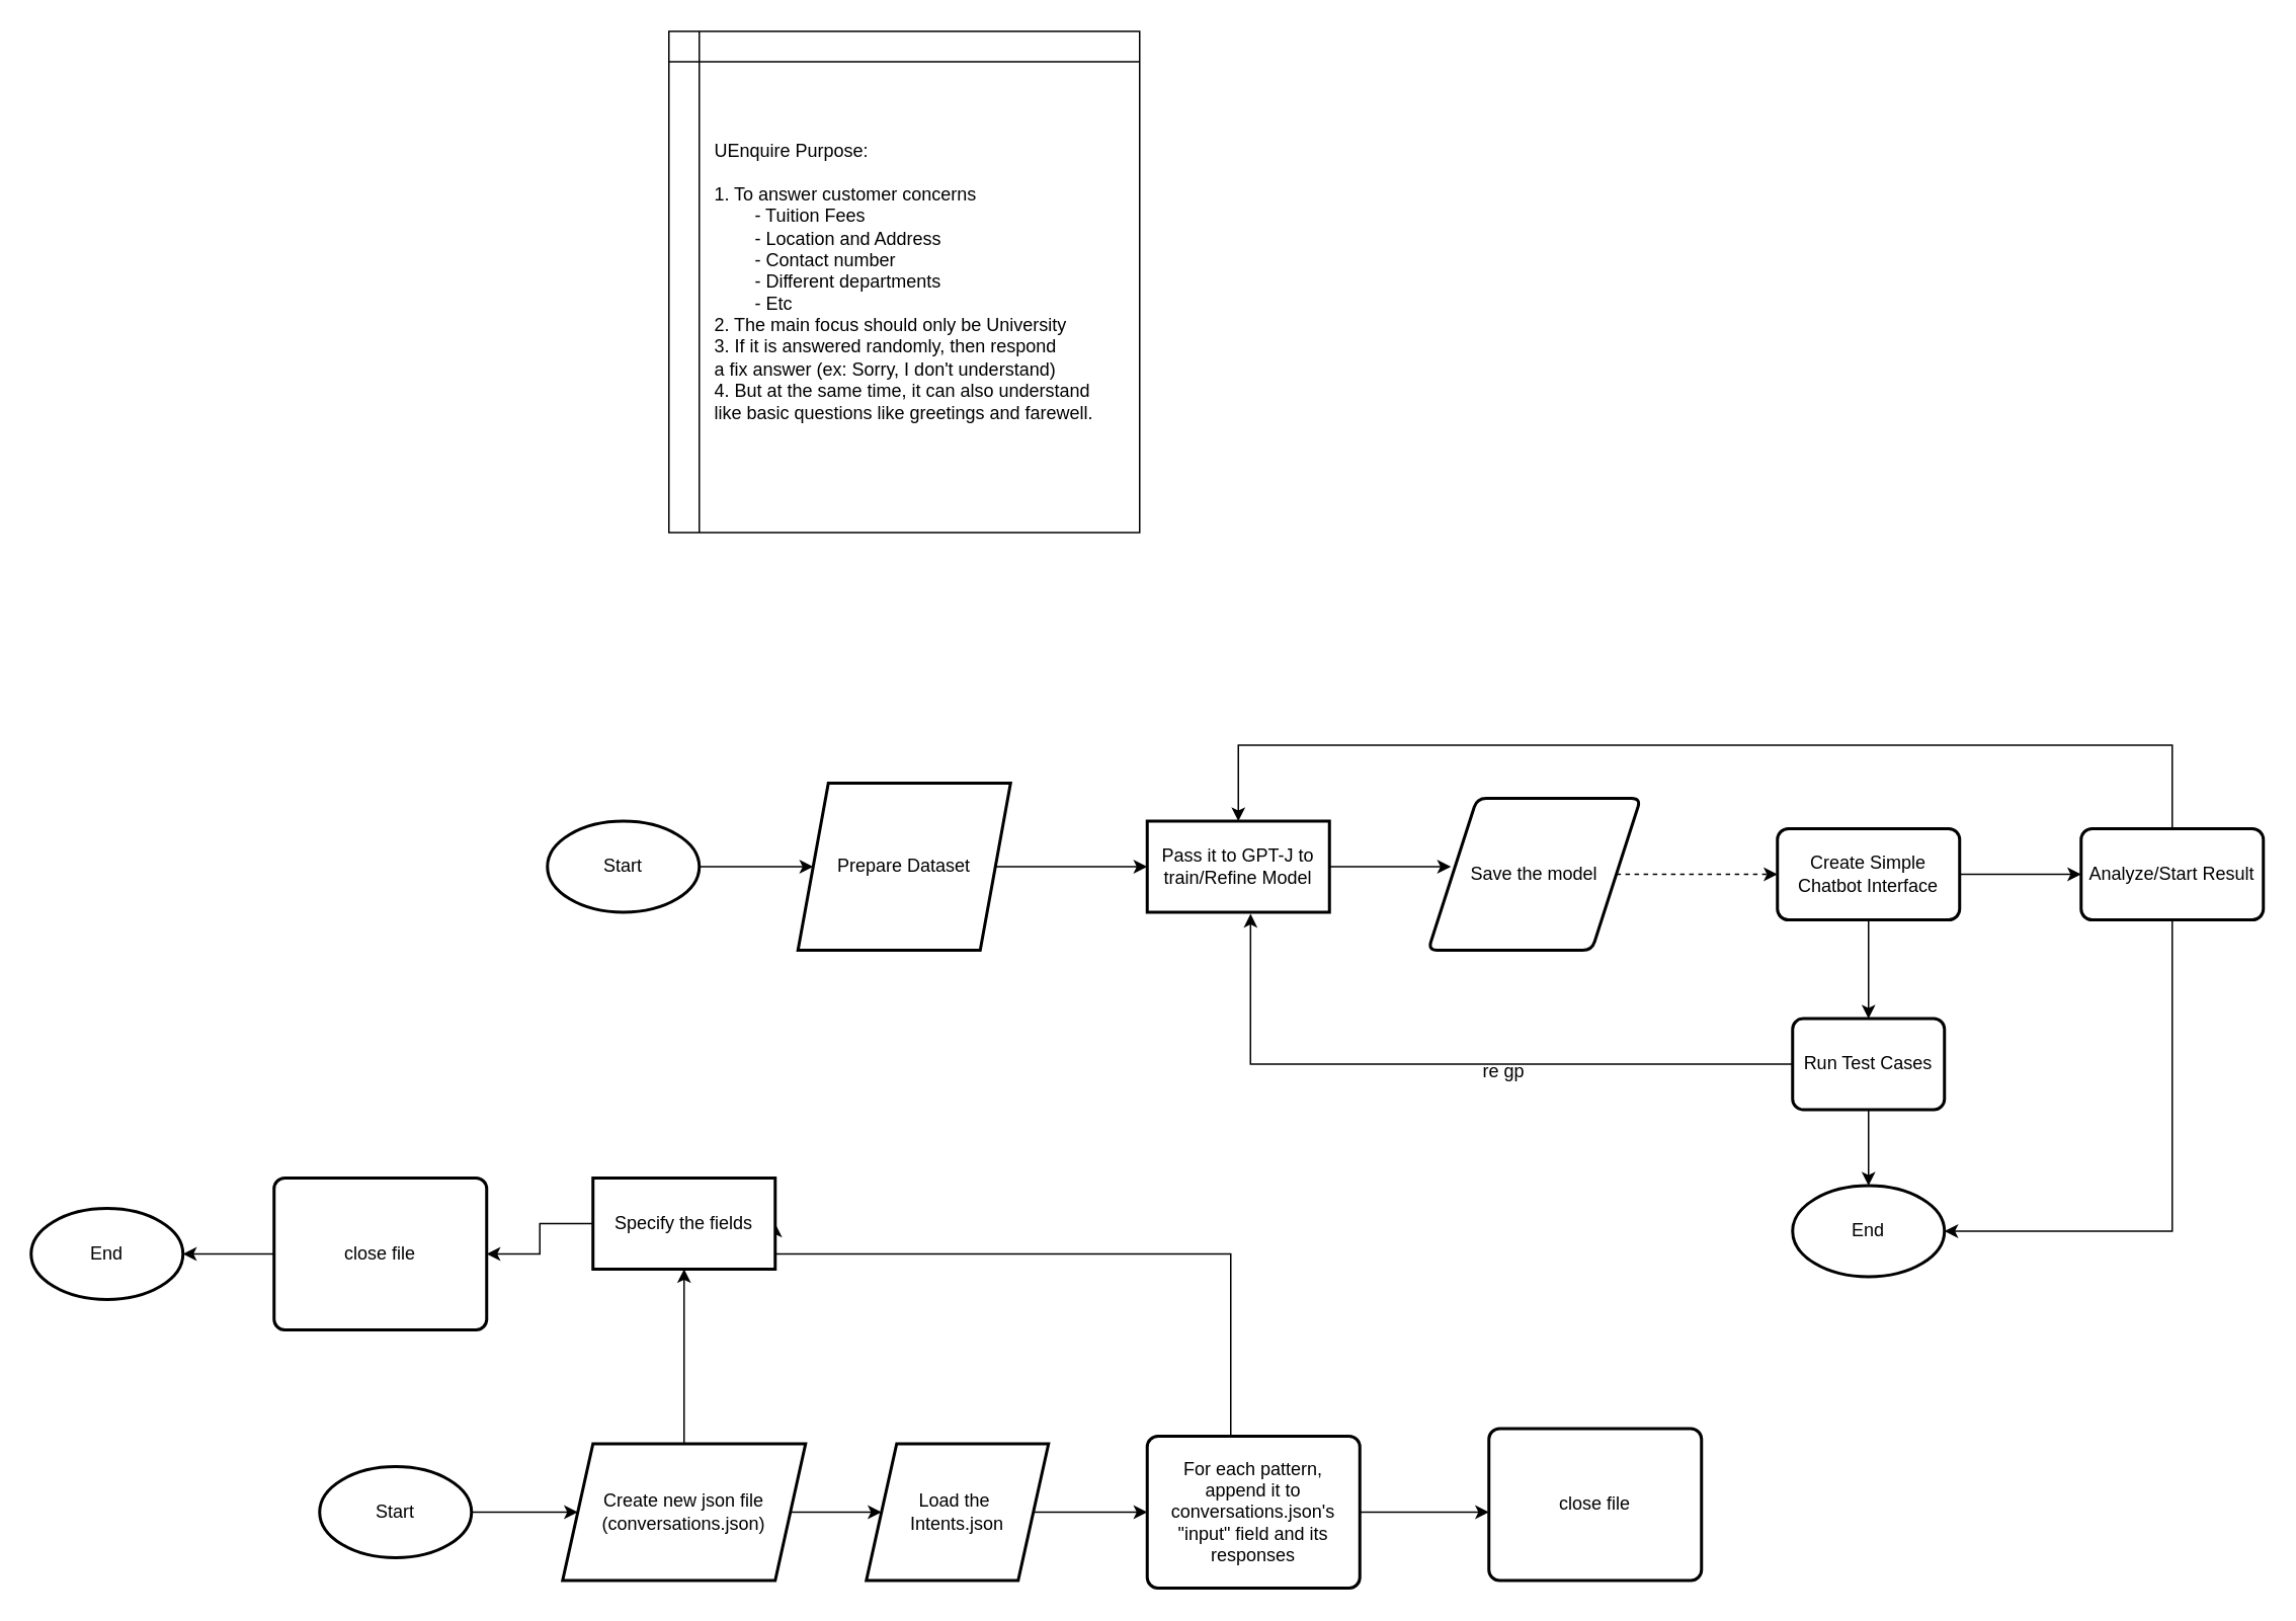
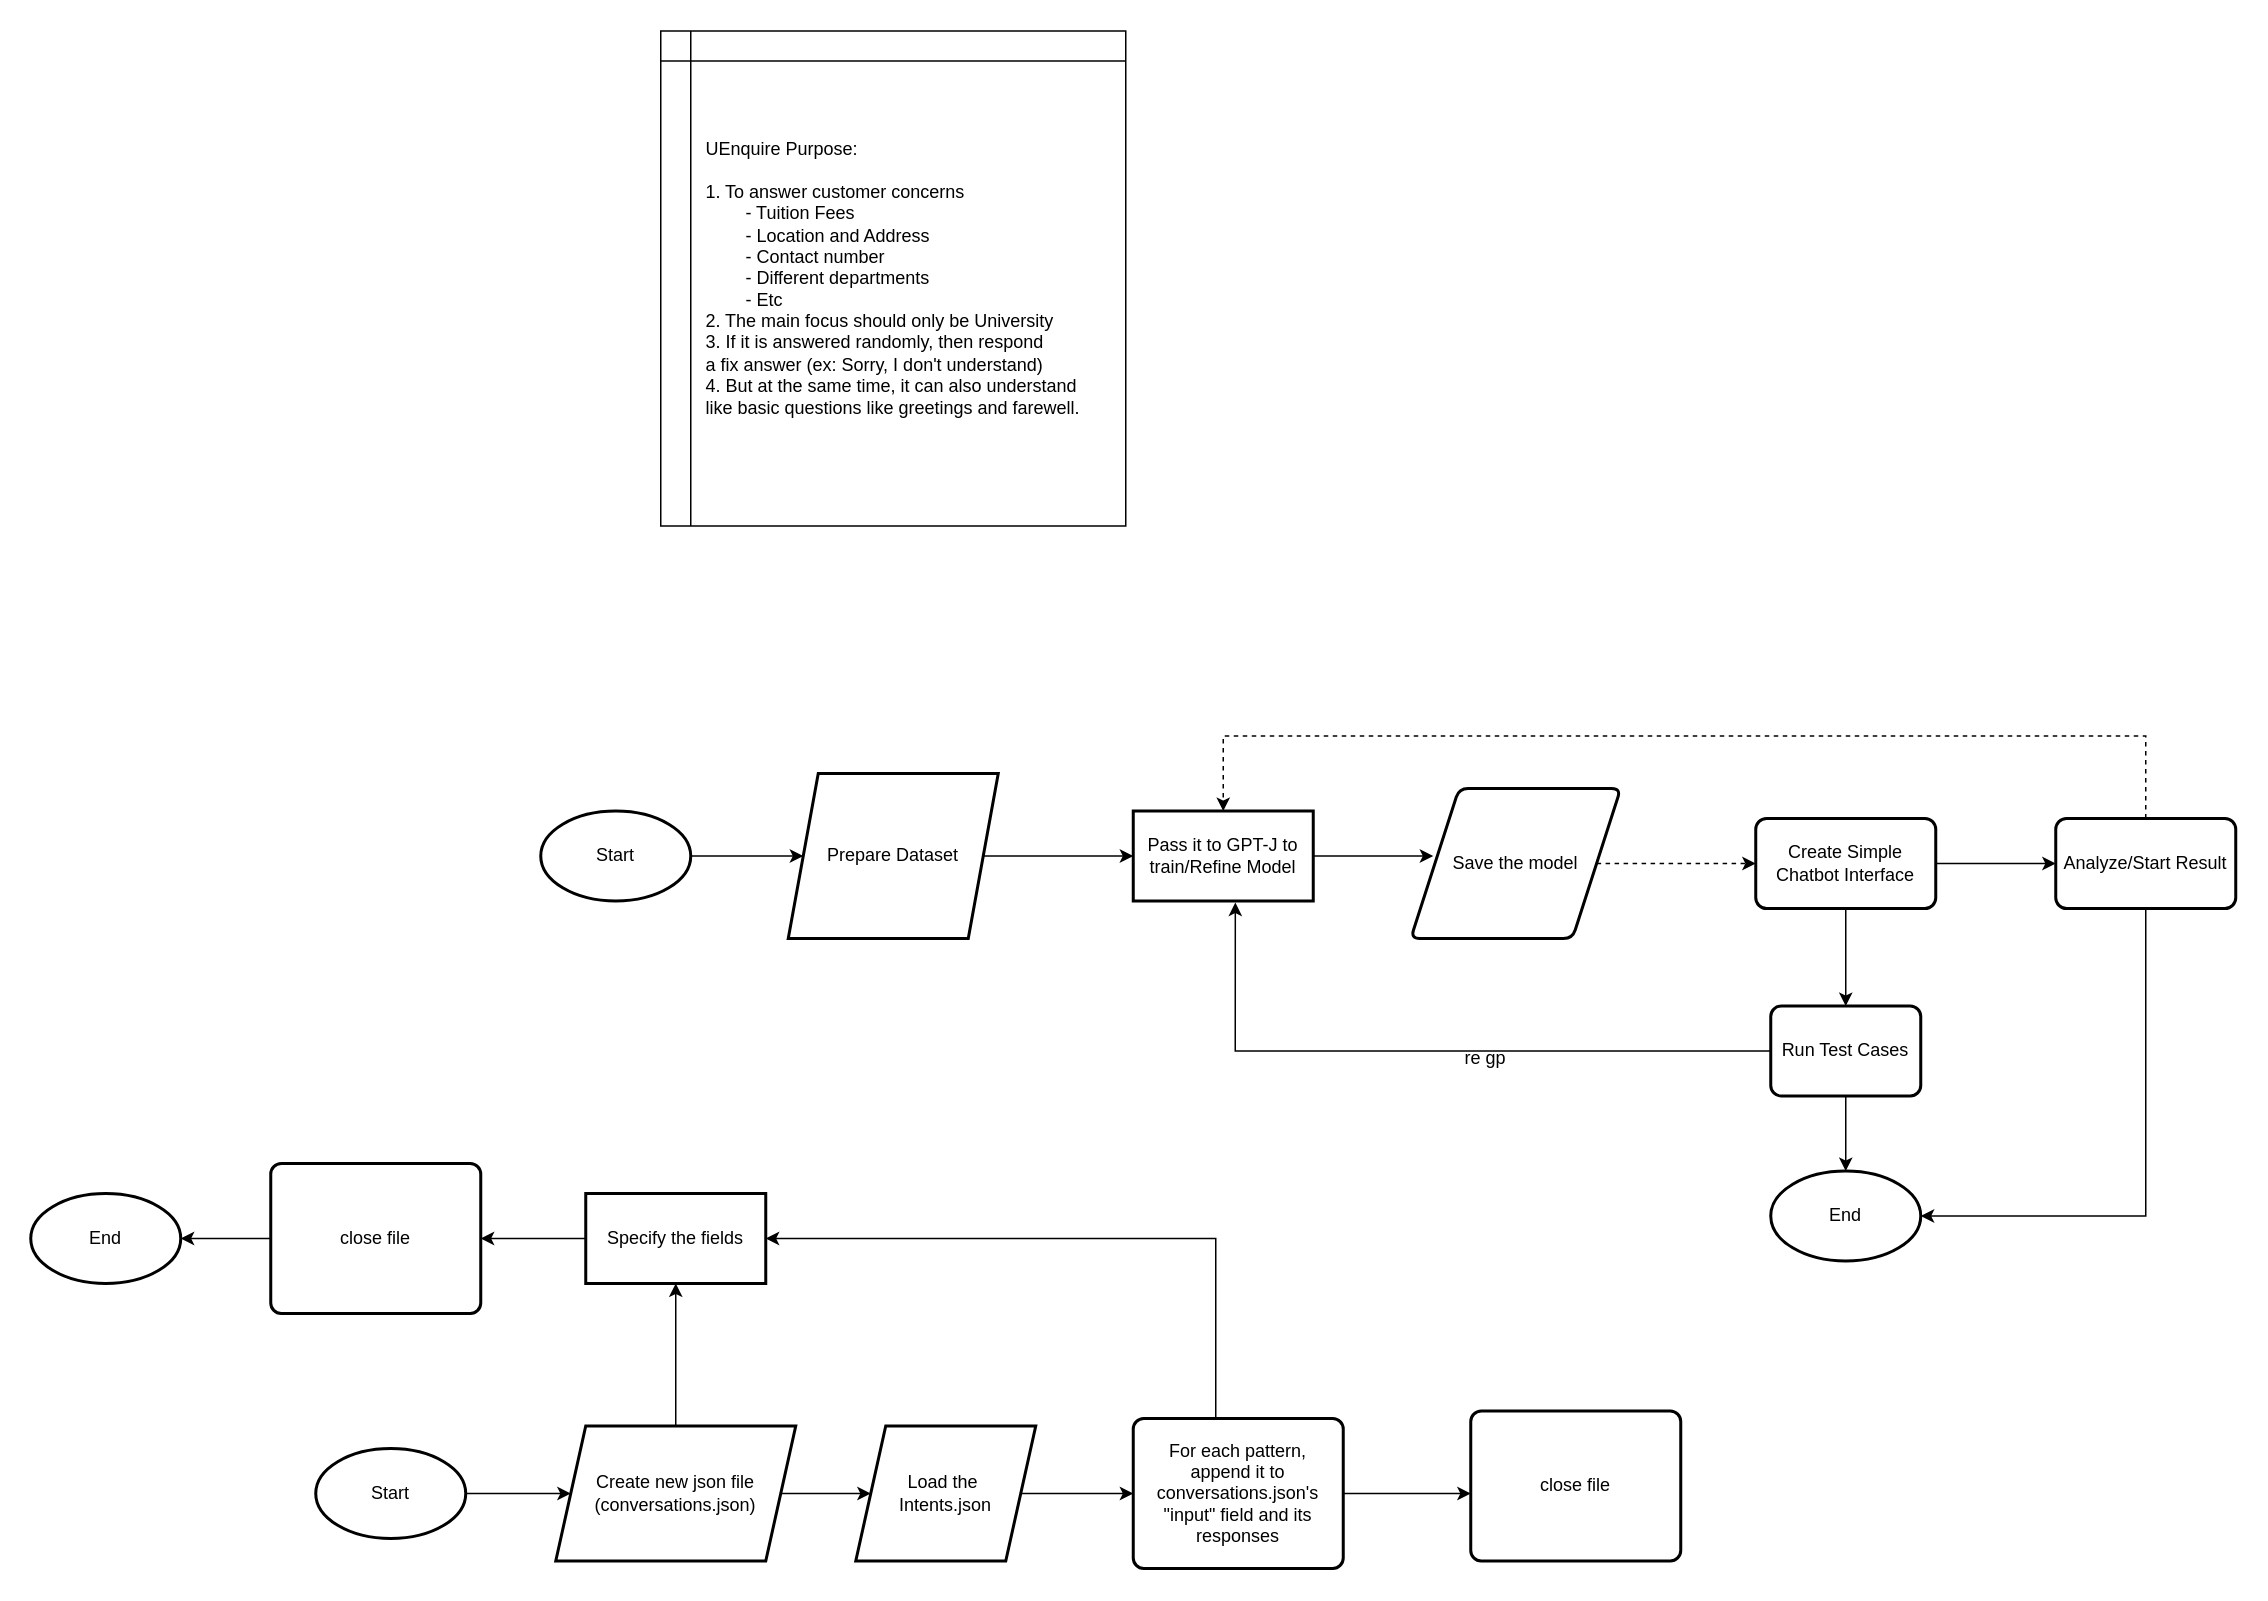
- <mxCell id="16" style="edgeStyle=orthogonalEdgeStyle;rounded=0;orthogonalLoop=1;jettySize=auto;html=1;entryX=0.5;entryY=0;entryDx=0;entryDy=0;" parent="1" source="17" target="8" edge="1"><mxGeometry relative="1" as="geometry"><Array as="points"><mxPoint x="1430" y="490" /><mxPoint x="815" y="490" /></Array></mxGeometry></mxCell>
+ <mxCell id="16" style="edgeStyle=orthogonalEdgeStyle;rounded=0;orthogonalLoop=1;jettySize=auto;html=1;entryX=0.5;entryY=0;entryDx=0;entryDy=0;dashed=1;" parent="1" source="17" target="8" edge="1"><mxGeometry relative="1" as="geometry"><Array as="points"><mxPoint x="1430" y="490" /><mxPoint x="815" y="490" /></Array></mxGeometry></mxCell>
- <mxCell id="34" value="Specify the fields" style="whiteSpace=wrap;html=1;strokeWidth=2;" vertex="1" parent="1"><mxGeometry x="390" y="775" width="120" height="60" as="geometry" /></mxCell>
+ <mxCell id="34" value="Specify the fields" style="whiteSpace=wrap;html=1;strokeWidth=2;" vertex="1" parent="1"><mxGeometry x="390" y="795" width="120" height="60" as="geometry" /></mxCell>
